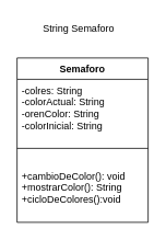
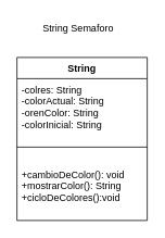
- <mxCell id="2" value="Semaforo" style="swimlane;fontStyle=1;align=center;verticalAlign=top;childLayout=stackLayout;horizontal=1;startSize=26;horizontalStack=0;resizeParent=1;resizeParentMax=0;resizeLast=0;collapsible=1;marginBottom=0;whiteSpace=wrap;html=1;" vertex="1" parent="1"><mxGeometry x="20" y="70" width="160" height="200" as="geometry" /></mxCell>
+ <mxCell id="2" value="String" style="swimlane;fontStyle=1;align=center;verticalAlign=top;childLayout=stackLayout;horizontal=1;startSize=26;horizontalStack=0;resizeParent=1;resizeParentMax=0;resizeLast=0;collapsible=1;marginBottom=0;whiteSpace=wrap;html=1;" vertex="1" parent="1"><mxGeometry x="20" y="70" width="160" height="200" as="geometry" /></mxCell>
